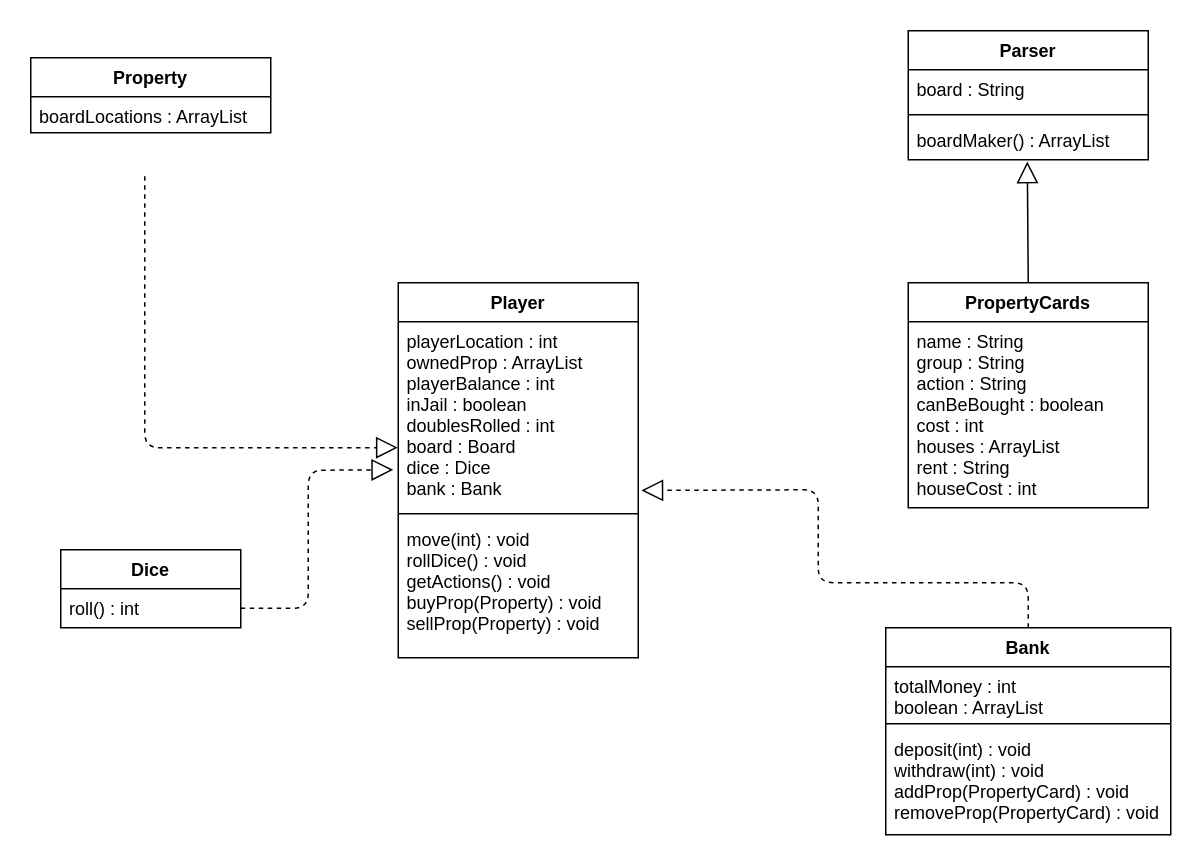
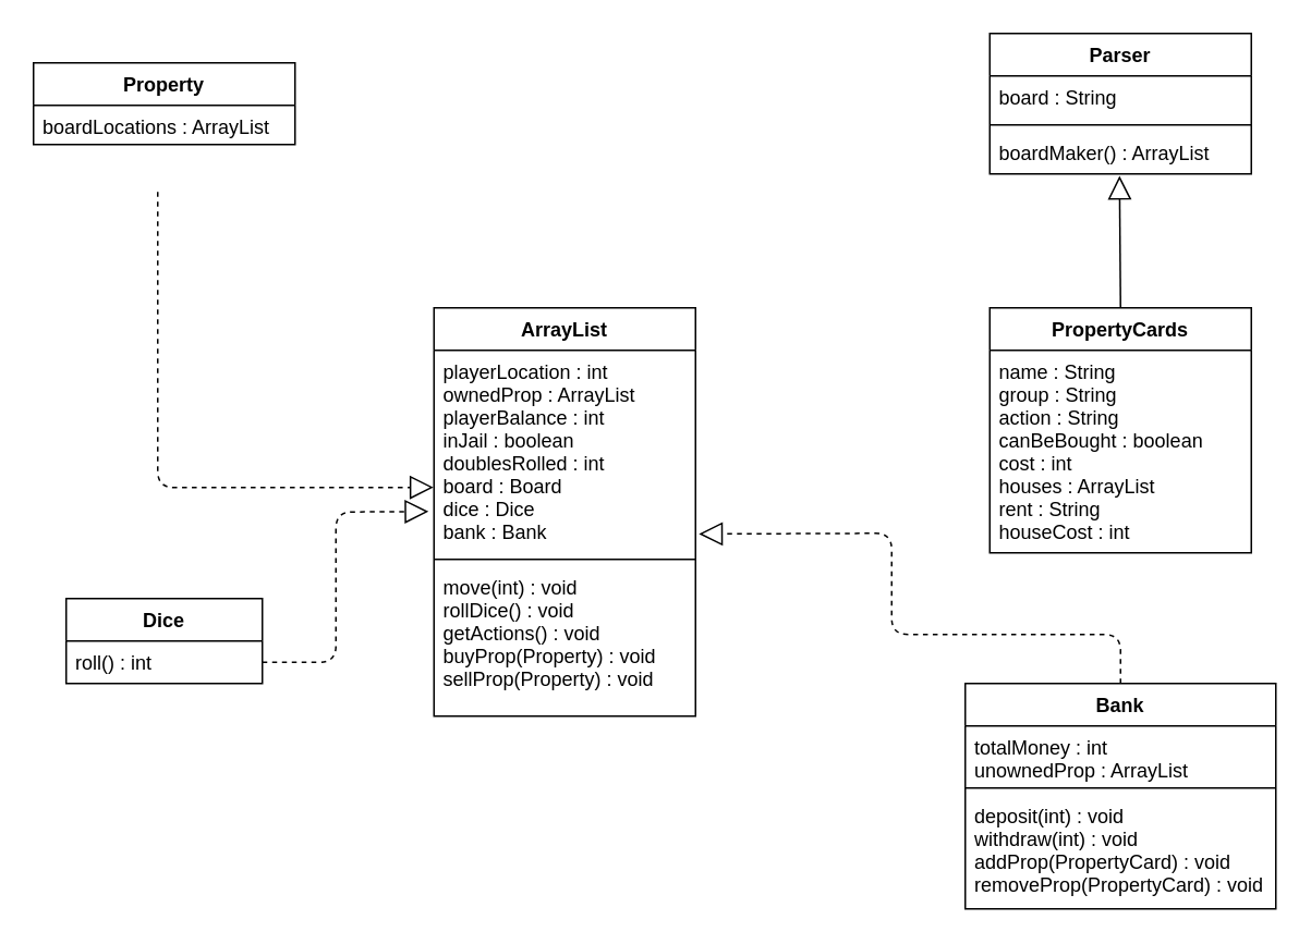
- <mxCell id="15" value="Player" style="swimlane;fontStyle=1;align=center;verticalAlign=top;childLayout=stackLayout;horizontal=1;startSize=26;horizontalStack=0;resizeParent=1;resizeParentMax=0;resizeLast=0;collapsible=1;marginBottom=0;" vertex="1" parent="1"><mxGeometry x="265" y="188" width="160" height="250" as="geometry" /></mxCell>
+ <mxCell id="15" value="ArrayList" style="swimlane;fontStyle=1;align=center;verticalAlign=top;childLayout=stackLayout;horizontal=1;startSize=26;horizontalStack=0;resizeParent=1;resizeParentMax=0;resizeLast=0;collapsible=1;marginBottom=0;" vertex="1" parent="1"><mxGeometry x="265" y="188" width="160" height="250" as="geometry" /></mxCell>
- <mxCell id="3" value="totalMoney : int&#10;boolean : ArrayList" style="text;strokeColor=none;fillColor=none;align=left;verticalAlign=top;spacingLeft=4;spacingRight=4;overflow=hidden;rotatable=0;points=[[0,0.5],[1,0.5]];portConstraint=eastwest;" vertex="1" parent="2"><mxGeometry y="26" width="190" height="34" as="geometry" /></mxCell>
+ <mxCell id="3" value="totalMoney : int&#10;unownedProp : ArrayList" style="text;strokeColor=none;fillColor=none;align=left;verticalAlign=top;spacingLeft=4;spacingRight=4;overflow=hidden;rotatable=0;points=[[0,0.5],[1,0.5]];portConstraint=eastwest;" vertex="1" parent="2"><mxGeometry y="26" width="190" height="34" as="geometry" /></mxCell>
